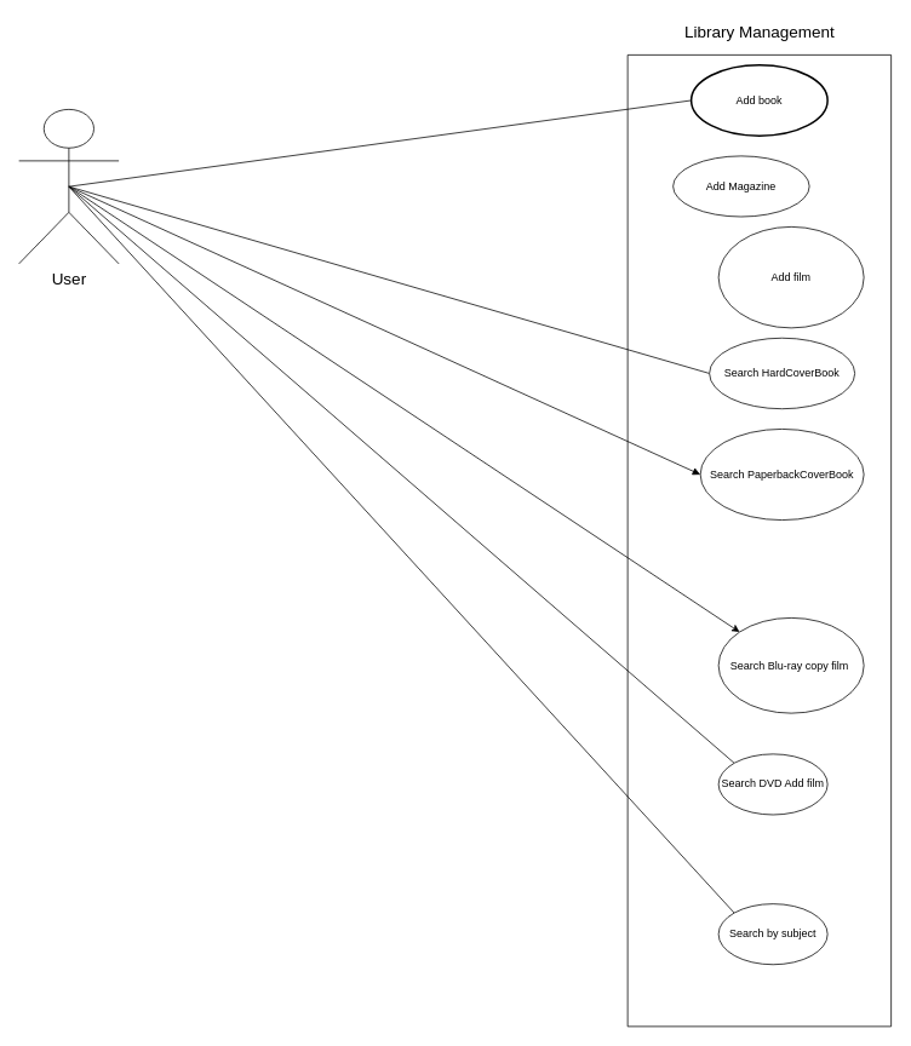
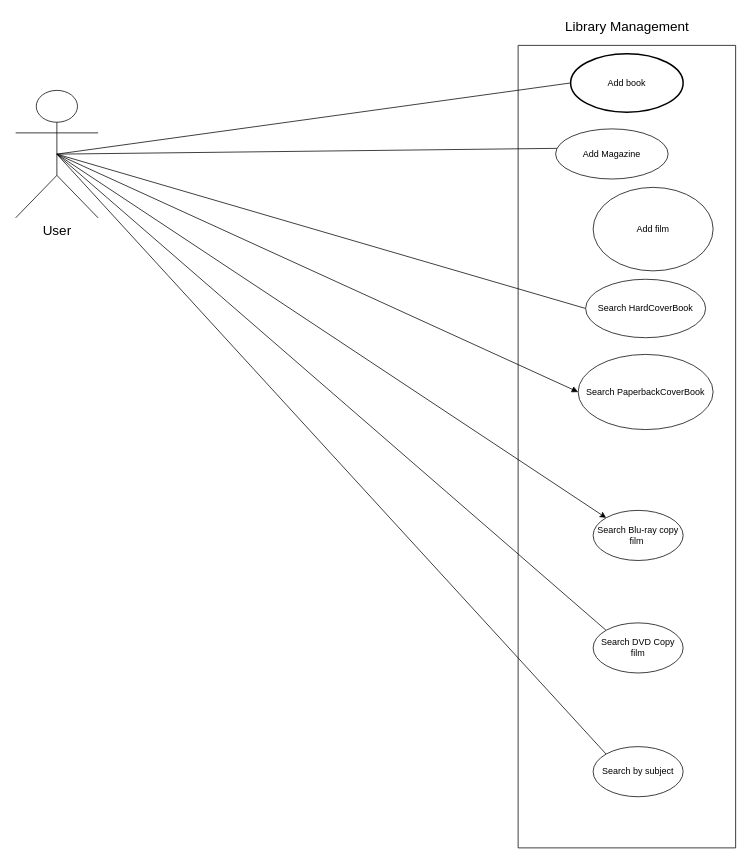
+ <mxCell id="6" value="" style="endArrow=none;html=1;exitX=0.5;exitY=0.5;exitDx=0;exitDy=0;exitPerimeter=0;entryX=0.024;entryY=0.388;entryDx=0;entryDy=0;entryPerimeter=0;" parent="1" source="2" target="13" edge="1"><mxGeometry width="50" height="50" relative="1" as="geometry"><mxPoint x="369.76" y="80.82" as="sourcePoint" /><mxPoint x="520" y="85" as="targetPoint" /></mxGeometry></mxCell>
- <mxCell id="18" value="Search Blu-ray copy film&amp;nbsp;" style="ellipse;whiteSpace=wrap;html=1;" parent="14" vertex="1"><mxGeometry x="100" y="620.005" width="160" height="105" as="geometry" /></mxCell>
+ <mxCell id="18" value="Search Blu-ray copy film&amp;nbsp;" style="ellipse;whiteSpace=wrap;html=1;" parent="14" vertex="1"><mxGeometry x="100" y="620.005" width="120" height="66.818" as="geometry" /></mxCell>
- <mxCell id="19" value="Search DVD Add film" style="ellipse;whiteSpace=wrap;html=1;" parent="14" vertex="1"><mxGeometry x="100" y="769.998" width="120" height="66.818" as="geometry" /></mxCell>
+ <mxCell id="19" value="Search DVD Copy film" style="ellipse;whiteSpace=wrap;html=1;" parent="14" vertex="1"><mxGeometry x="100" y="769.998" width="120" height="66.818" as="geometry" /></mxCell>
